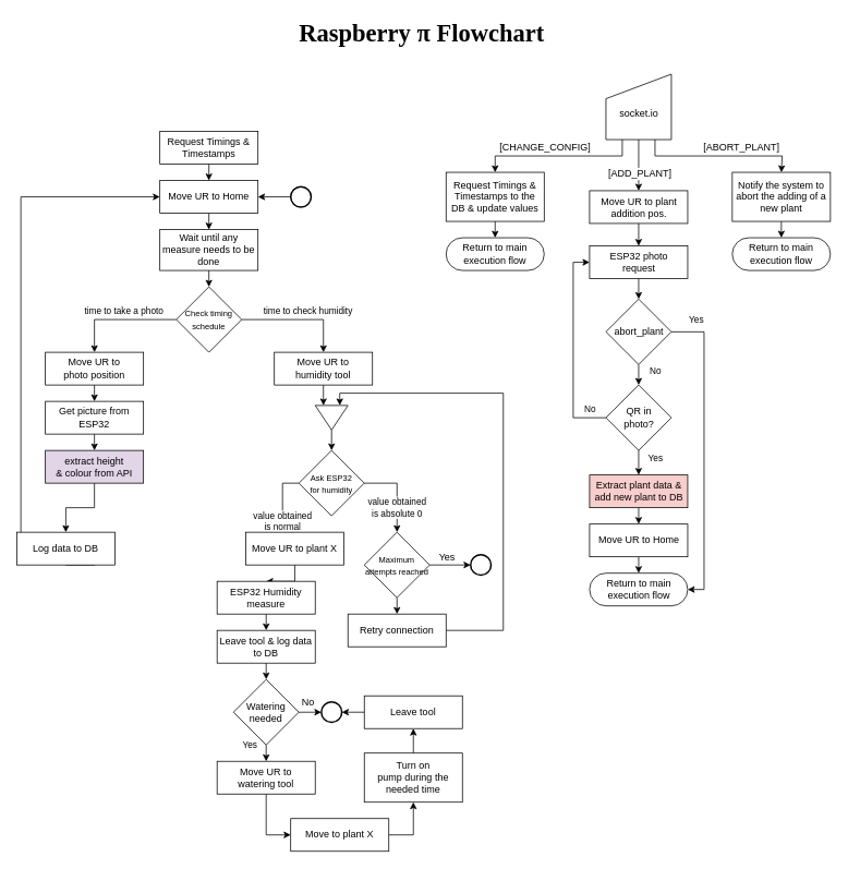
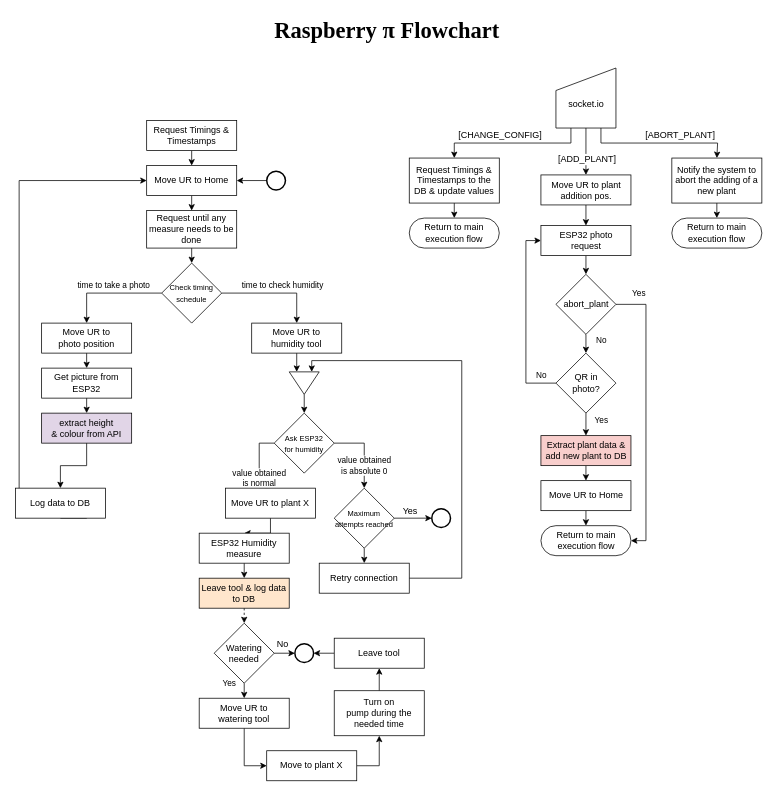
- <mxCell id="55" value="Wait until any measure needs to be done" style="rounded=1;whiteSpace=wrap;html=1;align=center;arcSize=0;" vertex="1" parent="1"><mxGeometry x="195" y="280" width="120" height="50" as="geometry" /></mxCell>
+ <mxCell id="55" value="Request until any measure needs to be done" style="rounded=1;whiteSpace=wrap;html=1;align=center;arcSize=0;" vertex="1" parent="1"><mxGeometry x="195" y="280" width="120" height="50" as="geometry" /></mxCell>
- <mxCell id="29" value="Leave tool &amp;amp; log data to DB" style="rounded=1;whiteSpace=wrap;html=1;align=center;arcSize=0;" parent="1" vertex="1"><mxGeometry x="265" y="770" width="120" height="40" as="geometry" /></mxCell>
+ <mxCell id="29" value="Leave tool &amp;amp; log data to DB" style="rounded=1;whiteSpace=wrap;html=1;align=center;arcSize=0;fillColor=#ffe6cc;" parent="1" vertex="1"><mxGeometry x="265" y="770" width="120" height="40" as="geometry" /></mxCell>
- <mxCell id="28" style="edgeStyle=orthogonalEdgeStyle;rounded=0;orthogonalLoop=1;jettySize=auto;html=1;exitX=0.5;exitY=1;exitDx=0;exitDy=0;entryX=0.5;entryY=0;entryDx=0;entryDy=0;" parent="1" source="29" target="79" edge="1"><mxGeometry relative="1" as="geometry"><mxPoint x="325" y="830" as="targetPoint" /><Array as="points"><mxPoint x="325" y="830" /><mxPoint x="325" y="830" /></Array></mxGeometry></mxCell>
+ <mxCell id="28" style="edgeStyle=orthogonalEdgeStyle;rounded=0;orthogonalLoop=1;jettySize=auto;html=1;exitX=0.5;exitY=1;exitDx=0;exitDy=0;entryX=0.5;entryY=0;entryDx=0;entryDy=0;dashed=1;" parent="1" source="29" target="79" edge="1"><mxGeometry relative="1" as="geometry"><mxPoint x="325" y="830" as="targetPoint" /><Array as="points"><mxPoint x="325" y="830" /><mxPoint x="325" y="830" /></Array></mxGeometry></mxCell>
